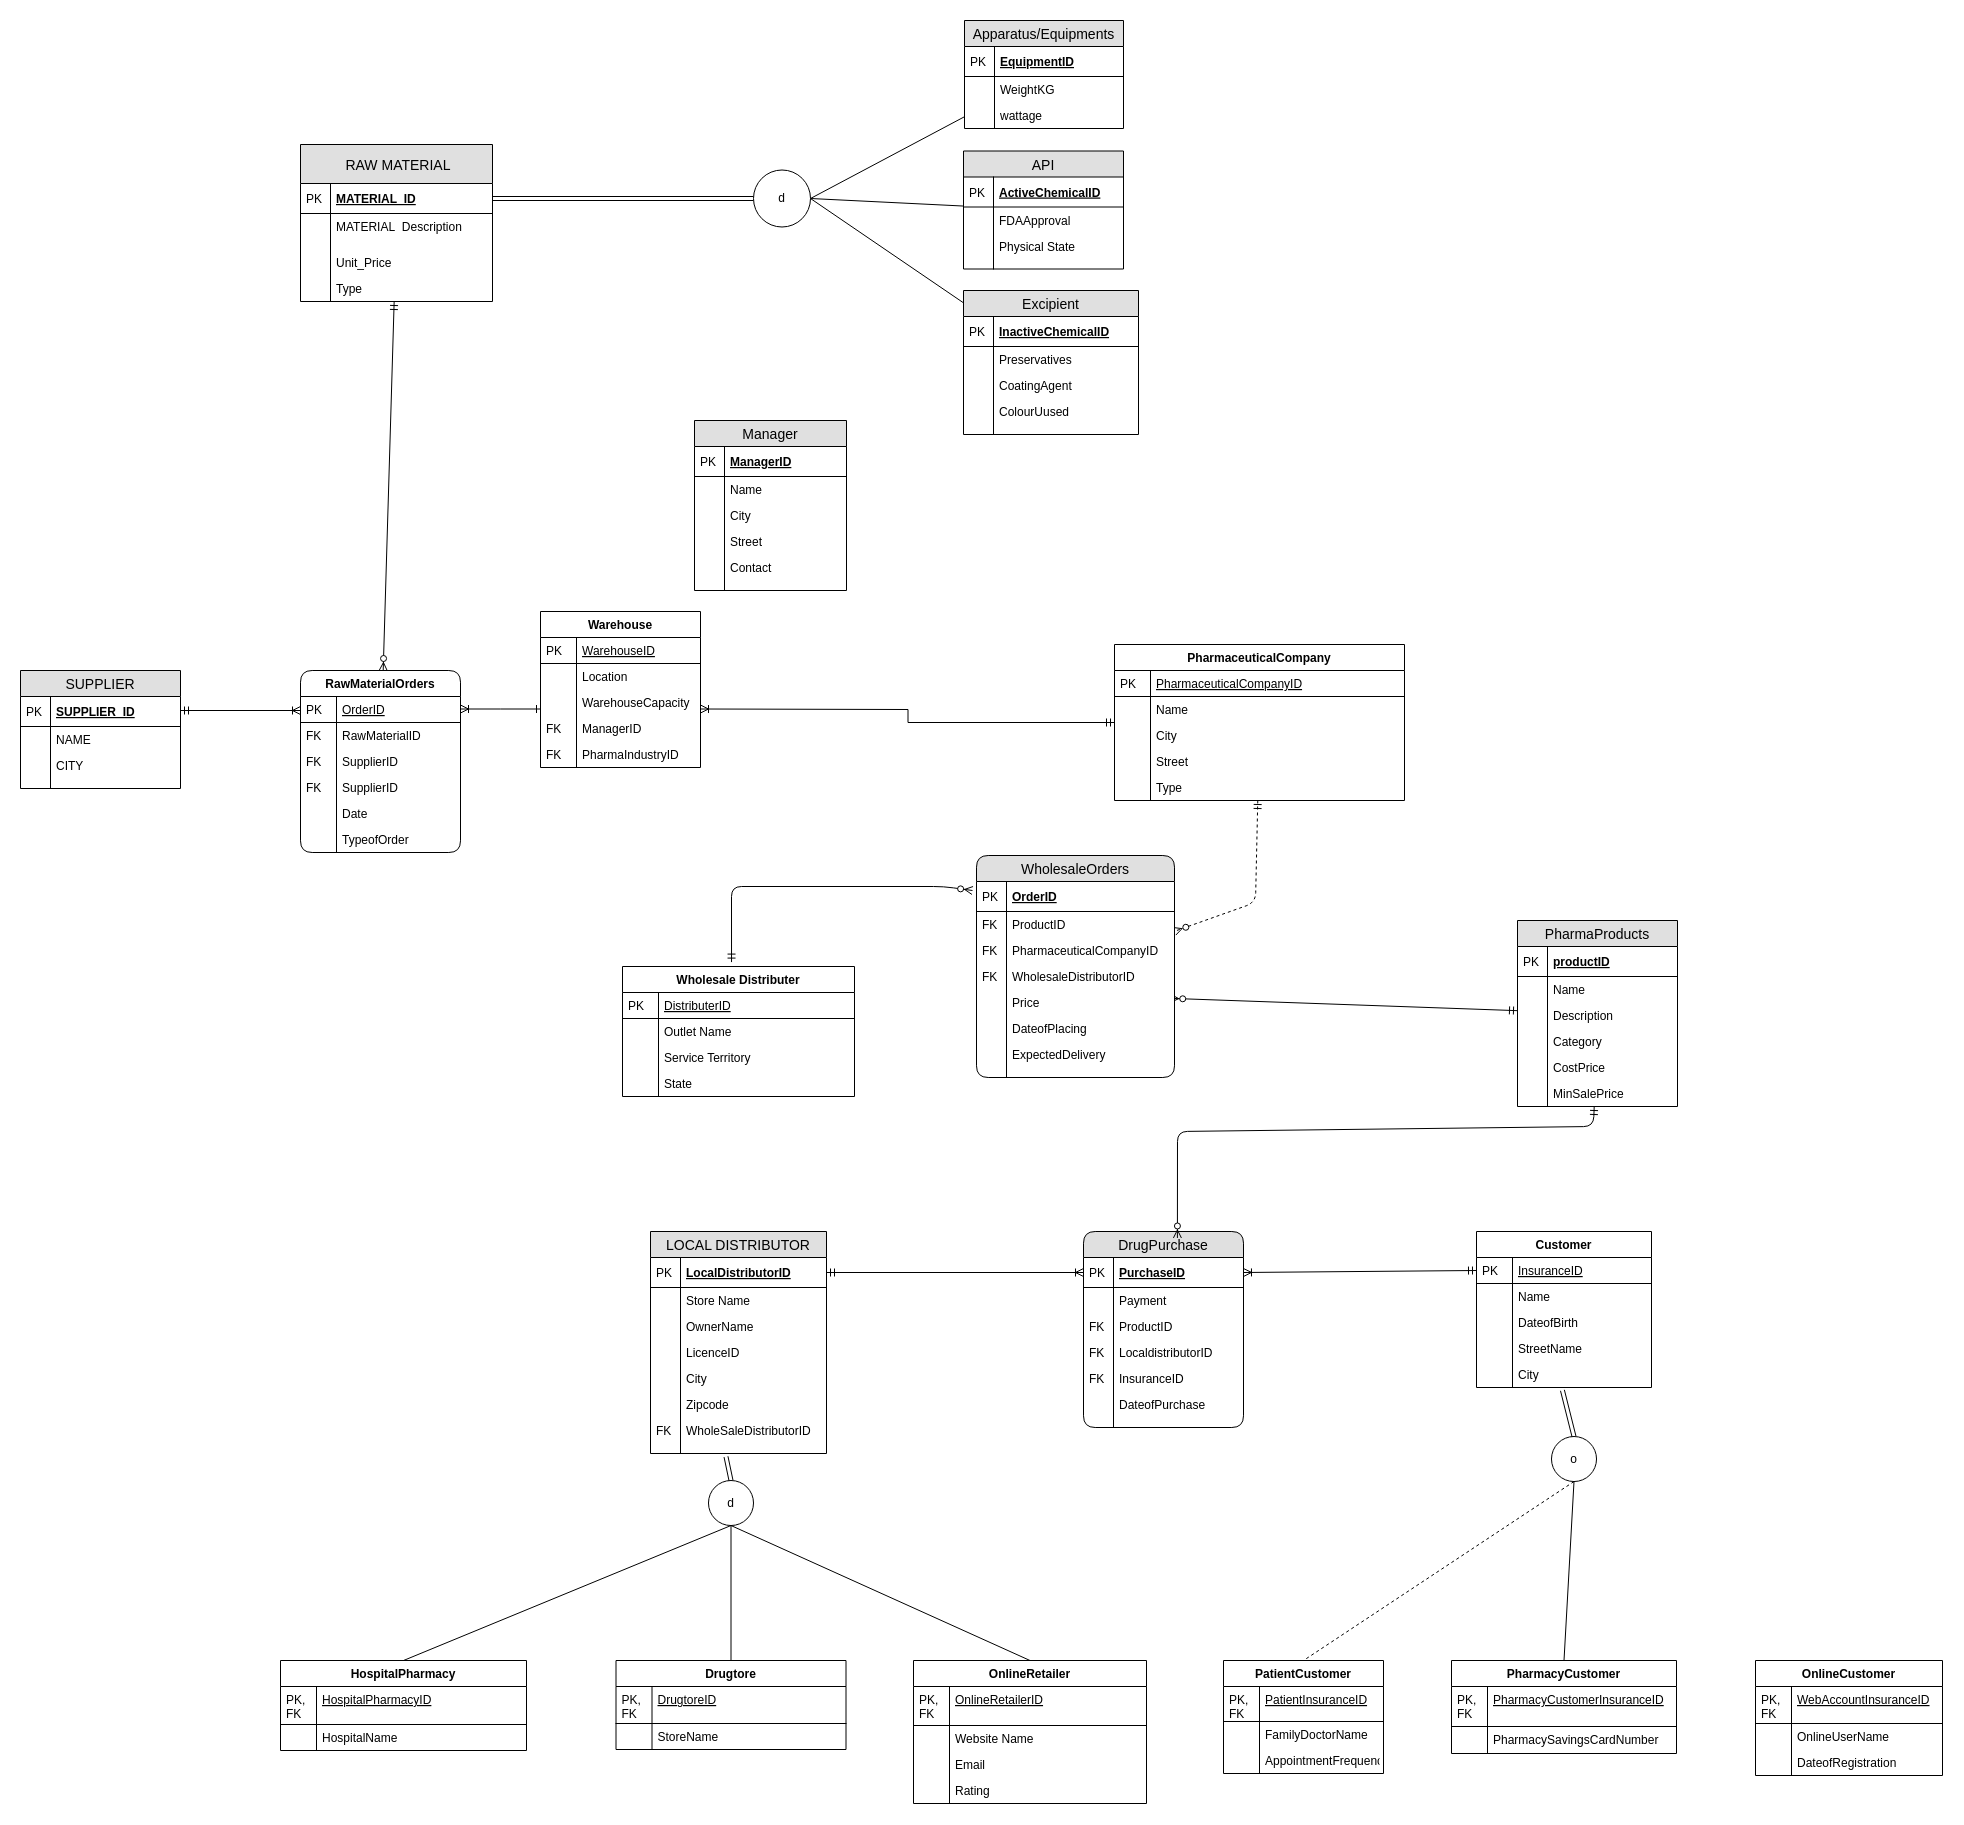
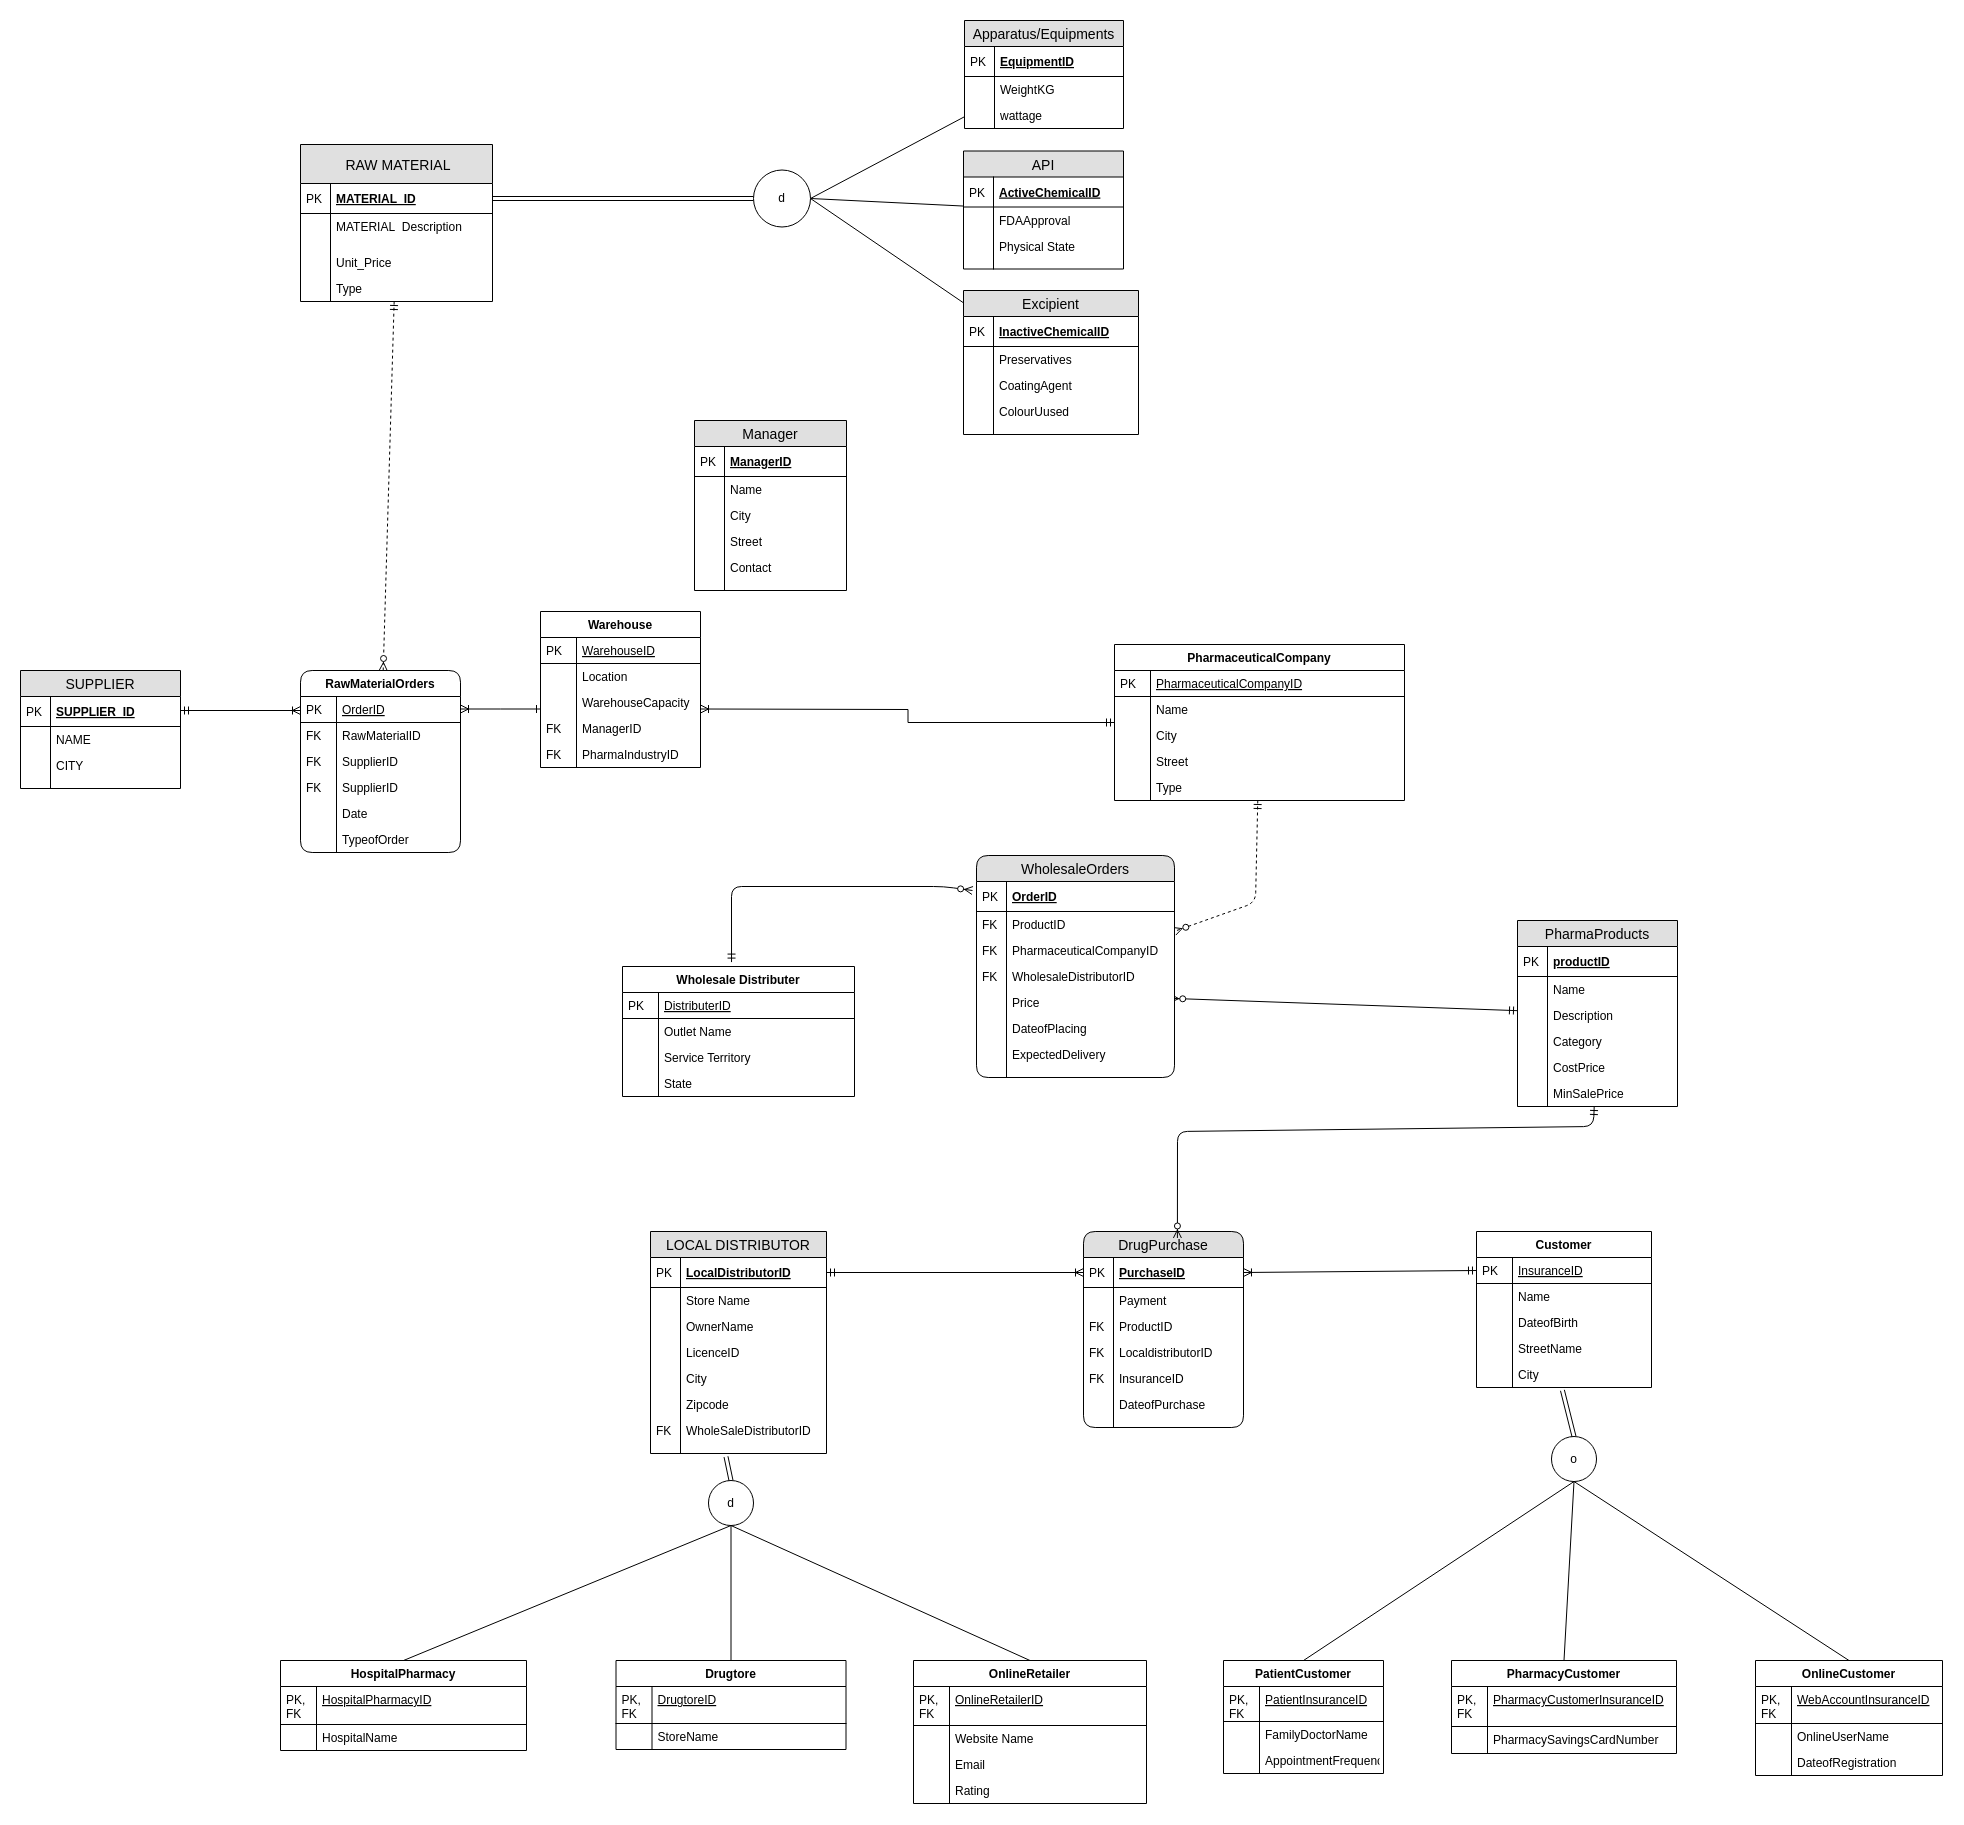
- <mxCell id="23" value="" style="endArrow=ERmandOne;html=1;endFill=0;startArrow=ERzeroToMany;startFill=1;" parent="1" source="73" target="146" edge="1"><mxGeometry width="50" height="50" relative="1" as="geometry"><mxPoint x="400" y="361" as="sourcePoint" /><mxPoint x="465" y="329" as="targetPoint" /></mxGeometry></mxCell>
+ <mxCell id="23" value="" style="endArrow=ERmandOne;html=1;endFill=0;startArrow=ERzeroToMany;startFill=1;dashed=1;" parent="1" source="73" target="146" edge="1"><mxGeometry width="50" height="50" relative="1" as="geometry"><mxPoint x="400" y="361" as="sourcePoint" /><mxPoint x="465" y="329" as="targetPoint" /></mxGeometry></mxCell>
- <mxCell id="15" value="" style="endArrow=none;html=1;rounded=0;exitX=0.5;exitY=1;exitDx=0;exitDy=0;entryX=0.5;entryY=0;entryDx=0;entryDy=0;dashed=1;" parent="1" source="14" target="40" edge="1"><mxGeometry relative="1" as="geometry"><mxPoint x="1573.03" y="1505.75" as="sourcePoint" /><mxPoint x="1273" y="1645.97" as="targetPoint" /></mxGeometry></mxCell>
+ <mxCell id="15" value="" style="endArrow=none;html=1;rounded=0;exitX=0.5;exitY=1;exitDx=0;exitDy=0;entryX=0.5;entryY=0;entryDx=0;entryDy=0;" parent="1" source="14" target="40" edge="1"><mxGeometry relative="1" as="geometry"><mxPoint x="1573.03" y="1505.75" as="sourcePoint" /><mxPoint x="1273" y="1645.97" as="targetPoint" /></mxGeometry></mxCell>
+ <mxCell id="16" value="" style="endArrow=none;html=1;rounded=0;exitX=0.5;exitY=1;exitDx=0;exitDy=0;entryX=0.5;entryY=0;entryDx=0;entryDy=0;" parent="1" source="14" target="205" edge="1"><mxGeometry relative="1" as="geometry"><mxPoint x="1573.03" y="1505.75" as="sourcePoint" /><mxPoint x="1798" y="1645.97" as="targetPoint" /></mxGeometry></mxCell>
